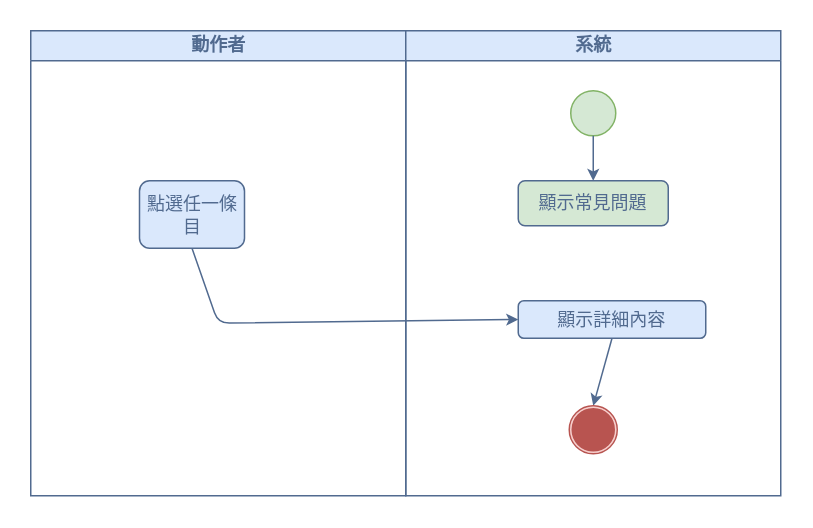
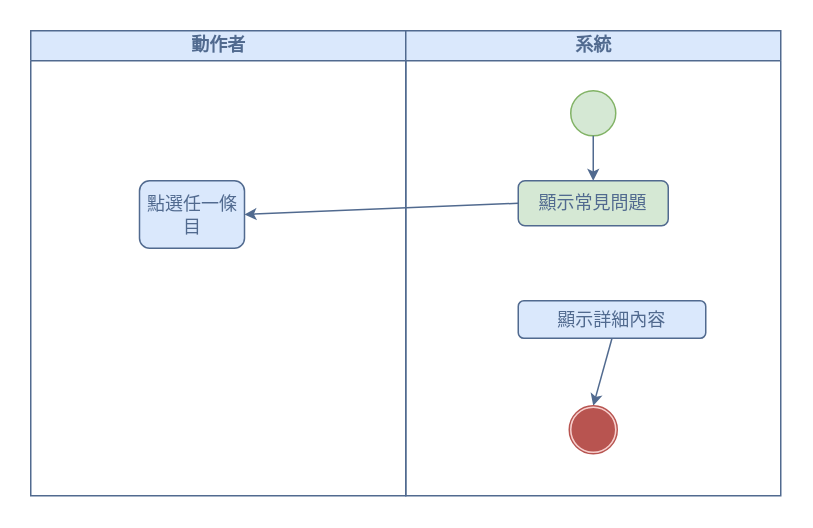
+ <mxCell id="14" style="edgeStyle=none;rounded=1;html=1;labelBackgroundColor=none;startArrow=none;startFill=0;startSize=5;endArrow=classic;endFill=1;endSize=5;jettySize=auto;orthogonalLoop=1;strokeWidth=1;fontFamily=Verdana;fontSize=12;strokeColor=#516A8F;arcSize=15;exitX=0;exitY=0.5;exitDx=0;exitDy=0;entryX=1;entryY=0.5;entryDx=0;entryDy=0;" parent="1" source="7" target="3" edge="1"><mxGeometry relative="1" as="geometry"><mxPoint x="200" y="275" as="sourcePoint" /><mxPoint x="400" y="260" as="targetPoint" /></mxGeometry></mxCell>
- <mxCell id="13" style="edgeStyle=none;rounded=1;html=1;labelBackgroundColor=none;startArrow=none;startFill=0;startSize=5;endArrow=classic;endFill=1;endSize=5;jettySize=auto;orthogonalLoop=1;strokeWidth=1;fontFamily=Verdana;fontSize=12;strokeColor=#516A8F;arcSize=15;exitX=0.5;exitY=1;exitDx=0;exitDy=0;entryX=0;entryY=0.5;entryDx=0;entryDy=0;" parent="1" source="3" target="6" edge="1"><mxGeometry relative="1" as="geometry"><mxPoint x="145" y="320" as="sourcePoint" /><mxPoint x="400" y="390" as="targetPoint" /><Array as="points"><mxPoint x="145" y="215" /></Array></mxGeometry></mxCell>
